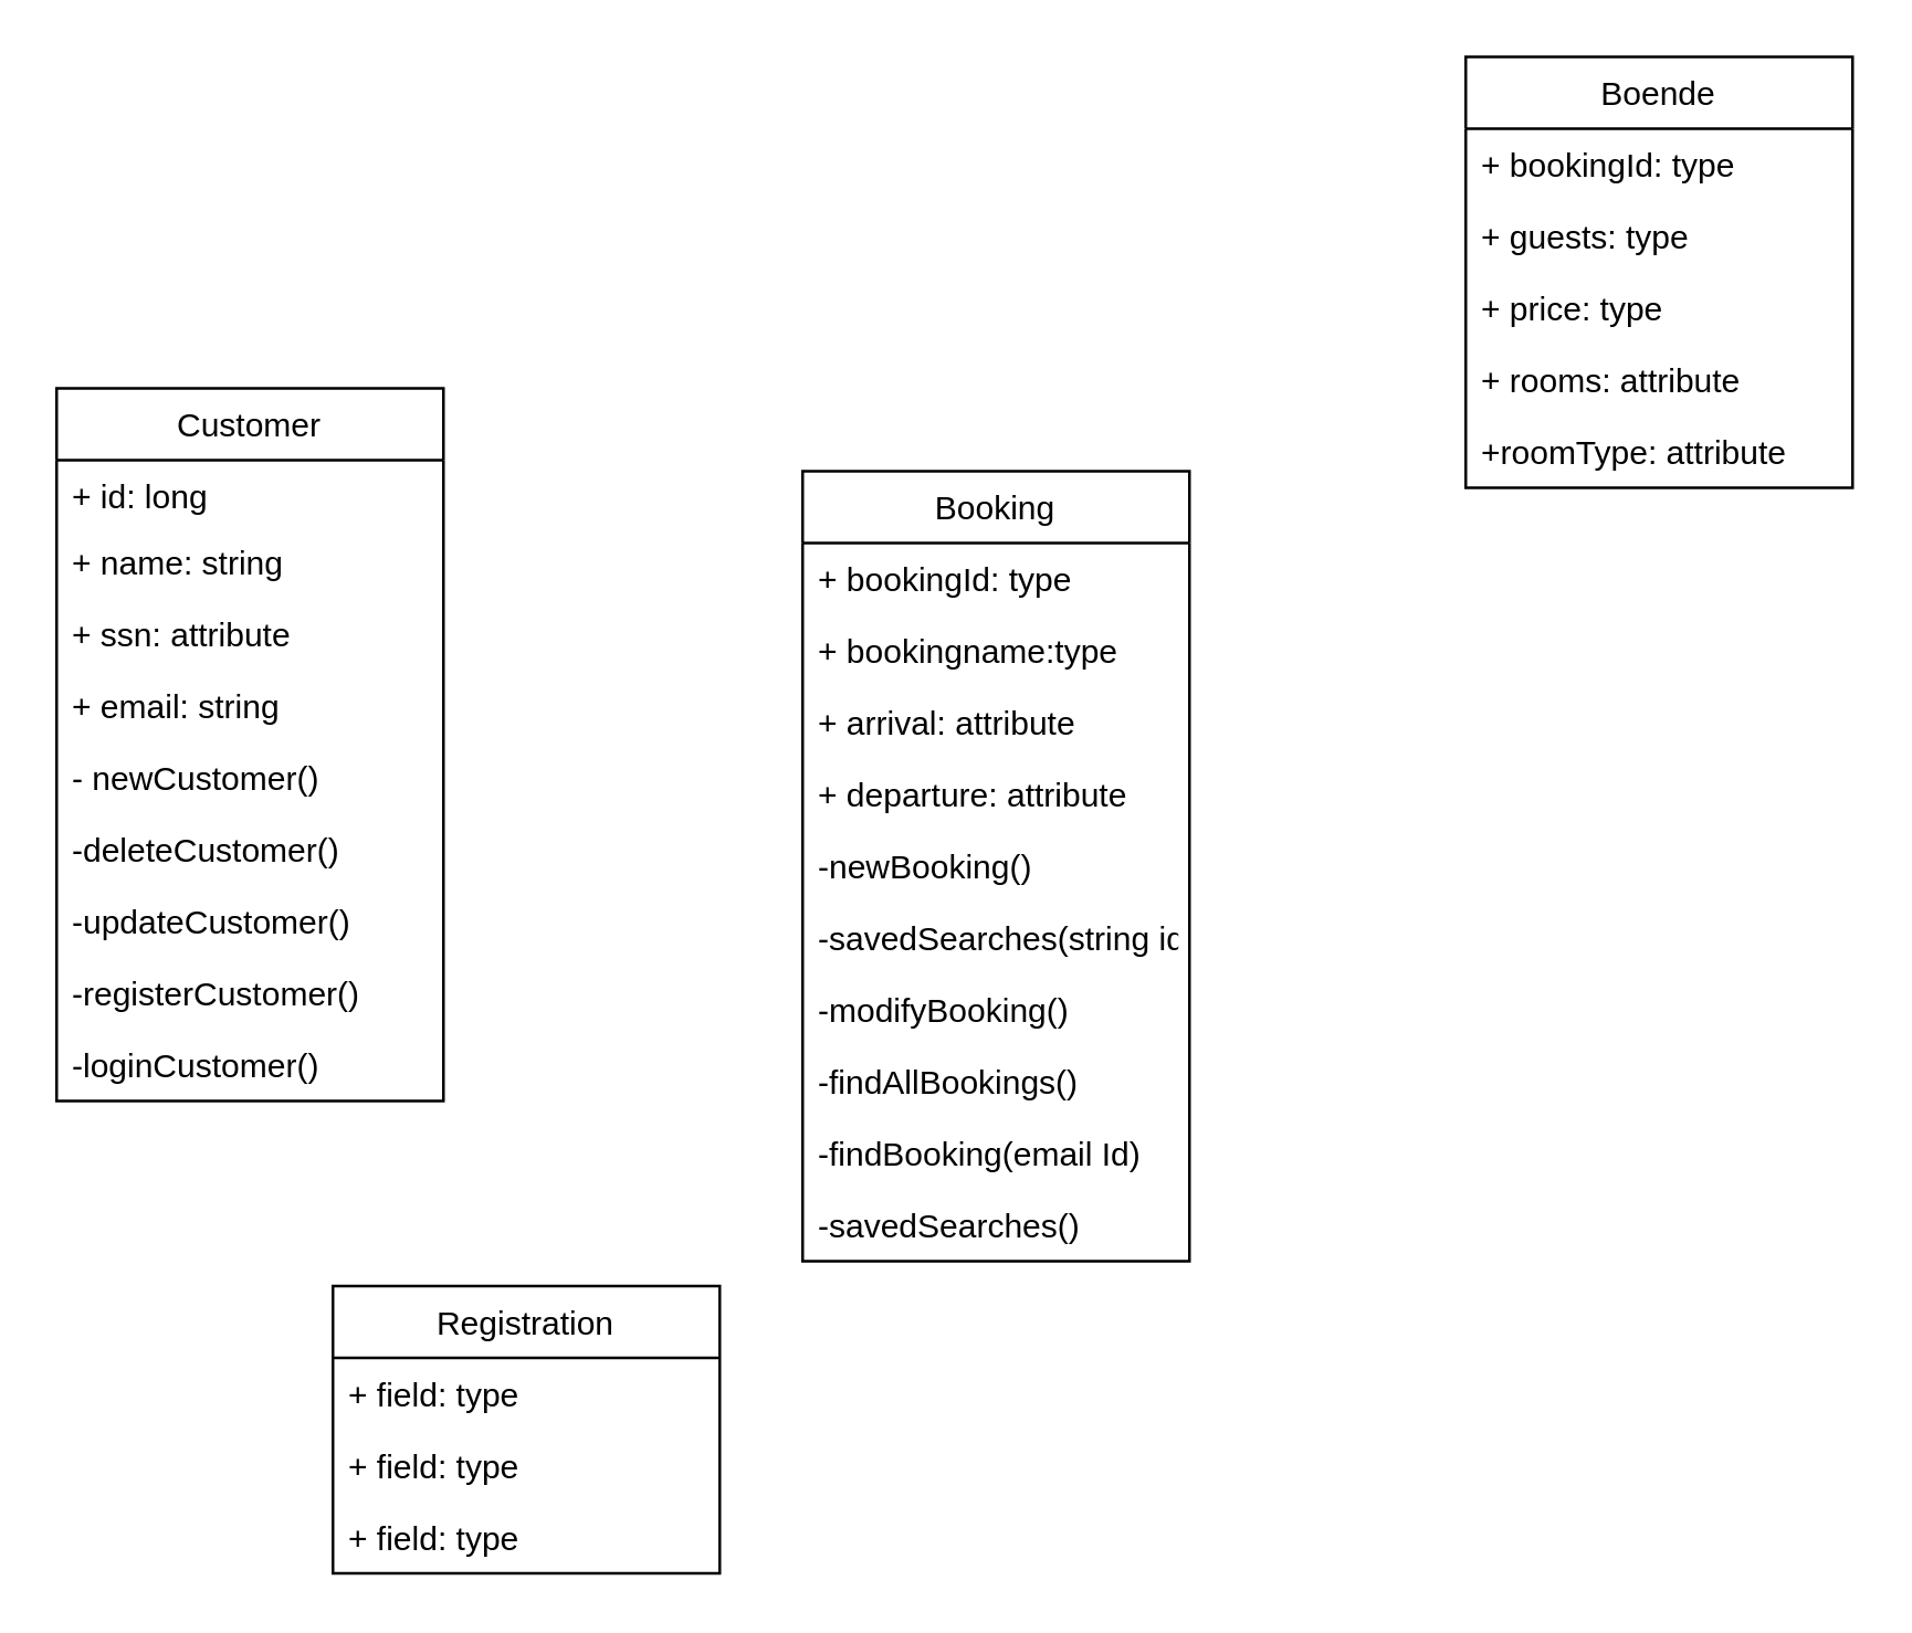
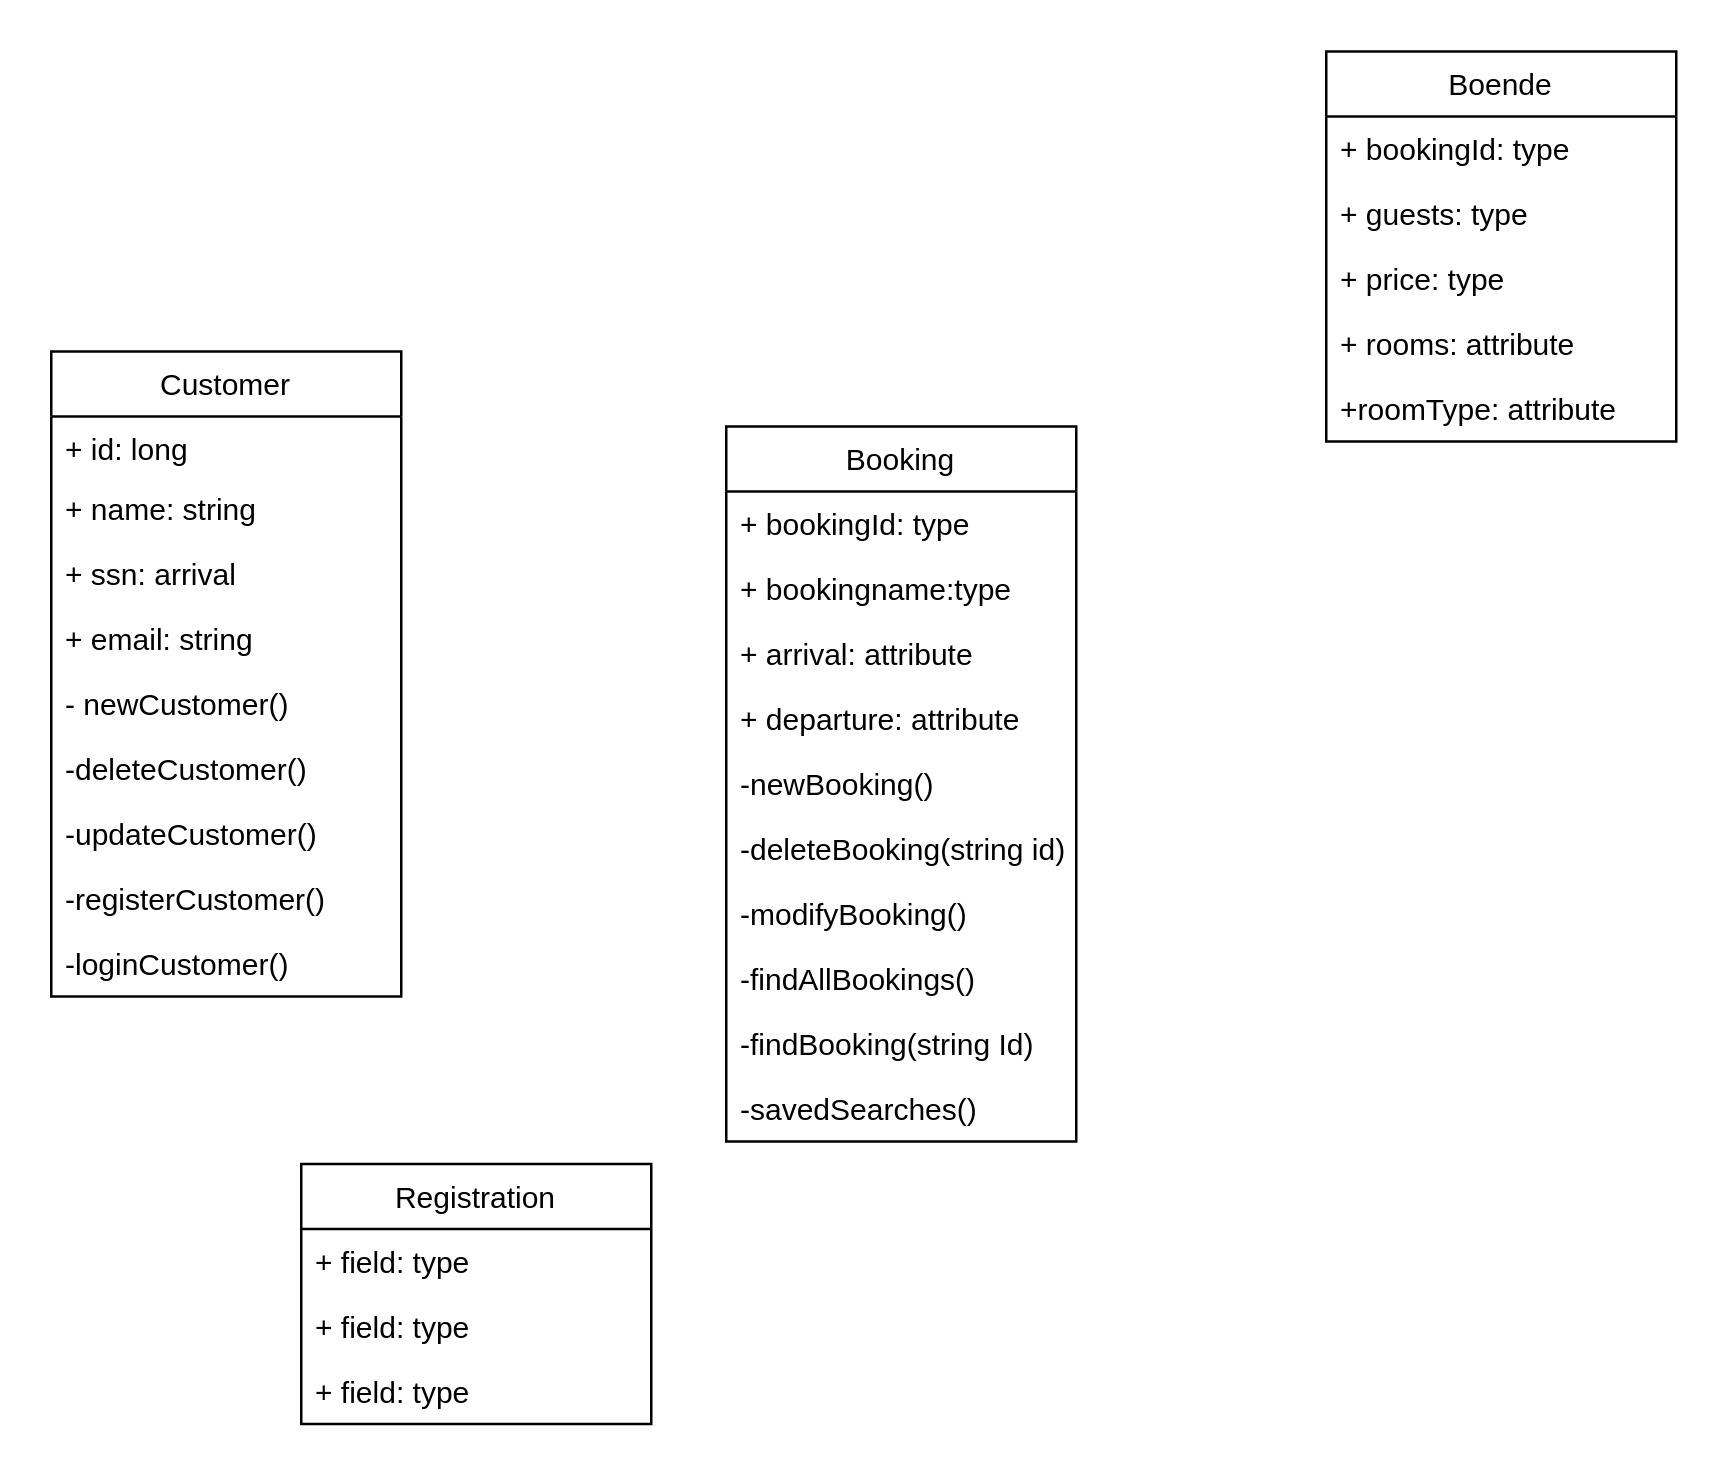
- <mxCell id="5" value="+ ssn: attribute" style="text;strokeColor=none;fillColor=none;align=left;verticalAlign=top;spacingLeft=4;spacingRight=4;overflow=hidden;rotatable=0;points=[[0,0.5],[1,0.5]];portConstraint=eastwest;" vertex="1" parent="2"><mxGeometry y="76" width="140" height="26" as="geometry" /></mxCell>
+ <mxCell id="5" value="+ ssn: arrival" style="text;strokeColor=none;fillColor=none;align=left;verticalAlign=top;spacingLeft=4;spacingRight=4;overflow=hidden;rotatable=0;points=[[0,0.5],[1,0.5]];portConstraint=eastwest;" vertex="1" parent="2"><mxGeometry y="76" width="140" height="26" as="geometry" /></mxCell>
- <mxCell id="18" value="-savedSearches(string id)" style="text;strokeColor=none;fillColor=none;align=left;verticalAlign=top;spacingLeft=4;spacingRight=4;overflow=hidden;rotatable=0;points=[[0,0.5],[1,0.5]];portConstraint=eastwest;" vertex="1" parent="12"><mxGeometry y="156" width="140" height="26" as="geometry" /></mxCell>
+ <mxCell id="18" value="-deleteBooking(string id)" style="text;strokeColor=none;fillColor=none;align=left;verticalAlign=top;spacingLeft=4;spacingRight=4;overflow=hidden;rotatable=0;points=[[0,0.5],[1,0.5]];portConstraint=eastwest;" vertex="1" parent="12"><mxGeometry y="156" width="140" height="26" as="geometry" /></mxCell>
- <mxCell id="21" value="-findBooking(email Id)" style="text;strokeColor=none;fillColor=none;align=left;verticalAlign=top;spacingLeft=4;spacingRight=4;overflow=hidden;rotatable=0;points=[[0,0.5],[1,0.5]];portConstraint=eastwest;" vertex="1" parent="12"><mxGeometry y="234" width="140" height="26" as="geometry" /></mxCell>
+ <mxCell id="21" value="-findBooking(string Id)" style="text;strokeColor=none;fillColor=none;align=left;verticalAlign=top;spacingLeft=4;spacingRight=4;overflow=hidden;rotatable=0;points=[[0,0.5],[1,0.5]];portConstraint=eastwest;" vertex="1" parent="12"><mxGeometry y="234" width="140" height="26" as="geometry" /></mxCell>
